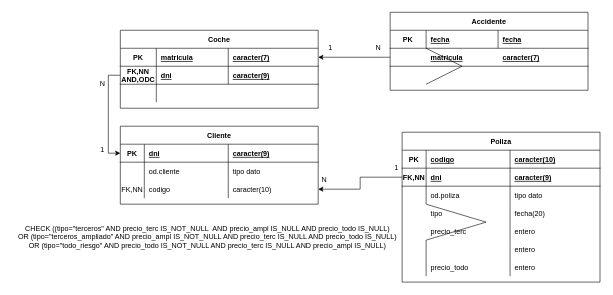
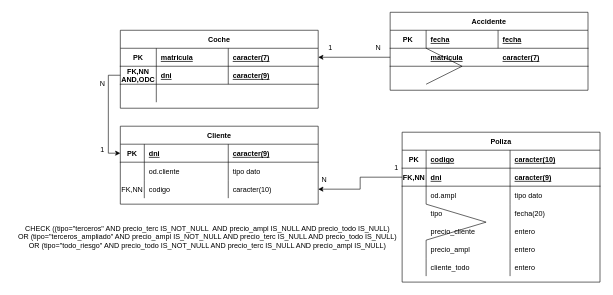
- <mxCell id="49" value="od.poliza" style="shape=partialRectangle;connectable=0;fillColor=none;top=0;left=0;bottom=0;right=0;align=left;spacingLeft=6;overflow=hidden;" parent="47" vertex="1"><mxGeometry x="40" width="140" height="30" as="geometry"><mxRectangle width="140" height="30" as="alternateBounds" /></mxGeometry></mxCell>
+ <mxCell id="49" value="od.ampl" style="shape=partialRectangle;connectable=0;fillColor=none;top=0;left=0;bottom=0;right=0;align=left;spacingLeft=6;overflow=hidden;" parent="47" vertex="1"><mxGeometry x="40" width="140" height="30" as="geometry"><mxRectangle width="140" height="30" as="alternateBounds" /></mxGeometry></mxCell>
- <mxCell id="56" value="precio_terc" style="shape=partialRectangle;connectable=0;fillColor=none;top=0;left=0;bottom=0;right=0;align=left;spacingLeft=6;overflow=hidden;" parent="54" vertex="1"><mxGeometry x="40" width="140" height="30" as="geometry"><mxRectangle width="140" height="30" as="alternateBounds" /></mxGeometry></mxCell>
+ <mxCell id="56" value="precio_cliente" style="shape=partialRectangle;connectable=0;fillColor=none;top=0;left=0;bottom=0;right=0;align=left;spacingLeft=6;overflow=hidden;" parent="54" vertex="1"><mxGeometry x="40" width="140" height="30" as="geometry"><mxRectangle width="140" height="30" as="alternateBounds" /></mxGeometry></mxCell>
+ <mxCell id="60" value="precio_ampl" style="shape=partialRectangle;connectable=0;fillColor=none;top=0;left=0;bottom=0;right=0;align=left;spacingLeft=6;overflow=hidden;" parent="58" vertex="1"><mxGeometry x="40" width="140" height="30" as="geometry"><mxRectangle width="140" height="30" as="alternateBounds" /></mxGeometry></mxCell>
- <mxCell id="64" value="precio_todo" style="shape=partialRectangle;connectable=0;fillColor=none;top=0;left=0;bottom=0;right=0;align=left;spacingLeft=6;overflow=hidden;" parent="62" vertex="1"><mxGeometry x="40" width="140" height="30" as="geometry"><mxRectangle width="140" height="30" as="alternateBounds" /></mxGeometry></mxCell>
+ <mxCell id="64" value="cliente_todo" style="shape=partialRectangle;connectable=0;fillColor=none;top=0;left=0;bottom=0;right=0;align=left;spacingLeft=6;overflow=hidden;" parent="62" vertex="1"><mxGeometry x="40" width="140" height="30" as="geometry"><mxRectangle width="140" height="30" as="alternateBounds" /></mxGeometry></mxCell>
